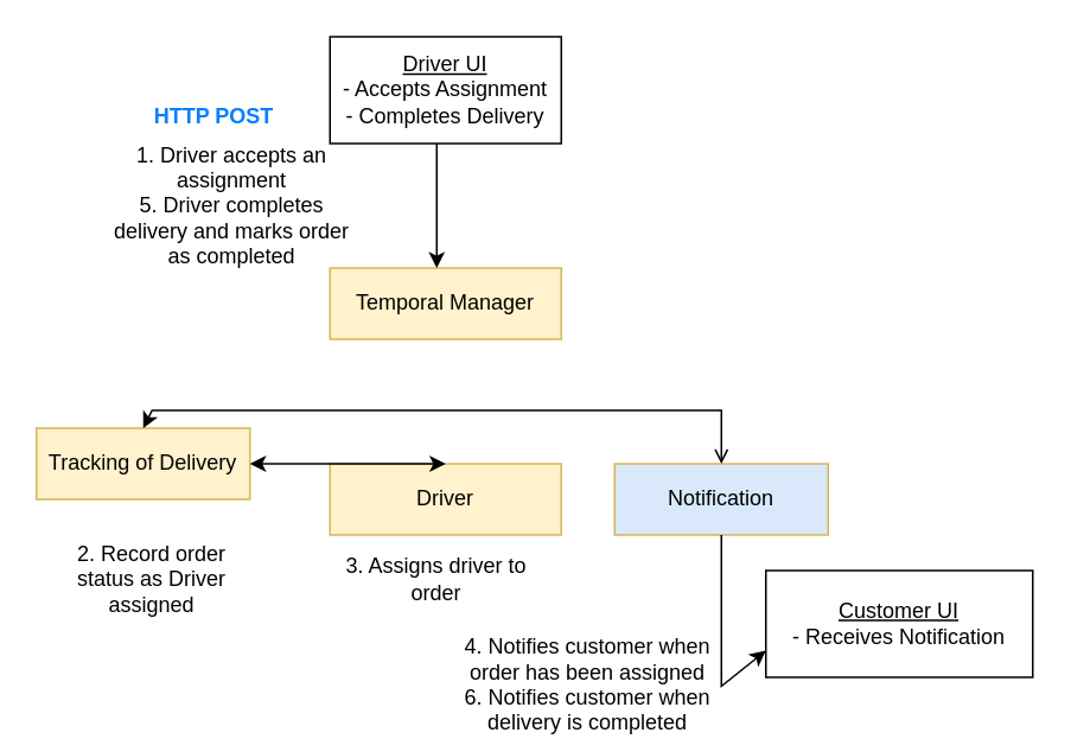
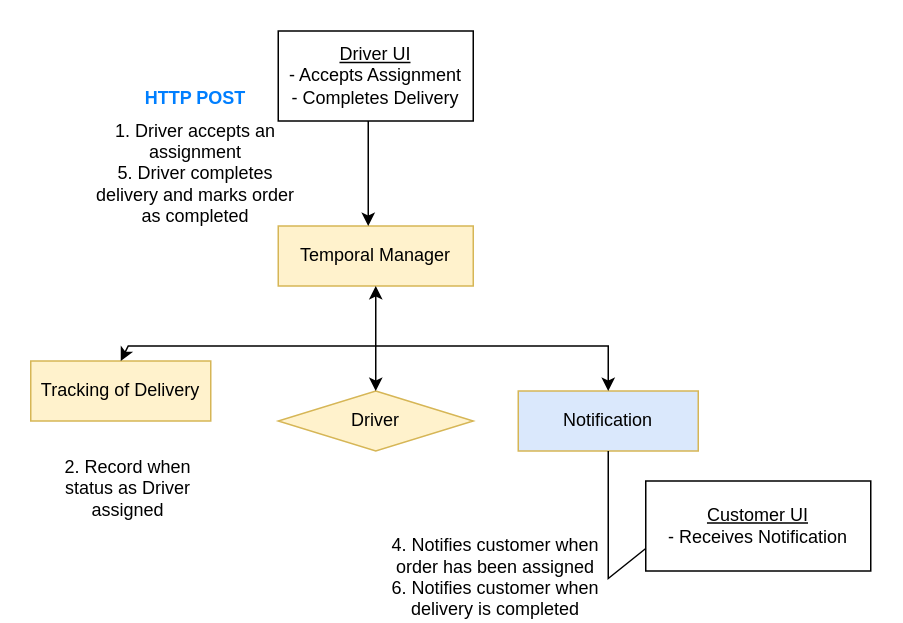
- <mxCell id="6" value="&lt;b&gt;HTTP POST&lt;/b&gt;" style="text;html=1;align=center;verticalAlign=middle;whiteSpace=wrap;rounded=0;fontColor=#007FFF;" vertex="1" parent="1"><mxGeometry x="80" y="50" width="80" height="30" as="geometry" /></mxCell>
+ <mxCell id="6" value="&lt;b&gt;HTTP POST&lt;/b&gt;" style="text;html=1;align=center;verticalAlign=middle;whiteSpace=wrap;rounded=0;fontColor=#007FFF;" vertex="1" parent="1"><mxGeometry x="90" y="50" width="80" height="30" as="geometry" /></mxCell>
- <mxCell id="10" value="" style="endArrow=open;startArrow=classic;html=1;rounded=0;exitX=0.5;exitY=0;exitDx=0;exitDy=0;entryX=0.5;entryY=0;entryDx=0;entryDy=0;" edge="1" parent="1" source="7" target="9"><mxGeometry width="50" height="50" relative="1" as="geometry"><mxPoint x="225" y="270" as="sourcePoint" /><mxPoint x="275" y="220" as="targetPoint" /><Array as="points"><mxPoint x="85" y="230" /><mxPoint x="225" y="230" /><mxPoint x="405" y="230" /></Array></mxGeometry></mxCell>
+ <mxCell id="10" value="" style="endArrow=classic;startArrow=classic;html=1;rounded=0;exitX=0.5;exitY=0;exitDx=0;exitDy=0;entryX=0.5;entryY=0;entryDx=0;entryDy=0;" edge="1" parent="1" source="7" target="9"><mxGeometry width="50" height="50" relative="1" as="geometry"><mxPoint x="225" y="270" as="sourcePoint" /><mxPoint x="275" y="220" as="targetPoint" /><Array as="points"><mxPoint x="85" y="230" /><mxPoint x="225" y="230" /><mxPoint x="405" y="230" /></Array></mxGeometry></mxCell>
- <mxCell id="12" value="" style="endArrow=classic;startArrow=classic;html=1;rounded=0;exitX=0.5;exitY=0;exitDx=0;exitDy=0;" edge="1" parent="1" source="8" target="7"><mxGeometry width="50" height="50" relative="1" as="geometry"><mxPoint x="225" y="270" as="sourcePoint" /><mxPoint x="275" y="220" as="targetPoint" /></mxGeometry></mxCell>
+ <mxCell id="12" value="" style="endArrow=classic;startArrow=classic;html=1;rounded=0;entryX=0.5;entryY=1;entryDx=0;entryDy=0;exitX=0.5;exitY=0;exitDx=0;exitDy=0;" edge="1" parent="1" source="8" target="3"><mxGeometry width="50" height="50" relative="1" as="geometry"><mxPoint x="225" y="270" as="sourcePoint" /><mxPoint x="275" y="220" as="targetPoint" /></mxGeometry></mxCell>
- <mxCell id="8" value="Driver" style="rounded=0;whiteSpace=wrap;html=1;fillColor=#fff2cc;strokeColor=#d6b656;" vertex="1" parent="1"><mxGeometry x="185" y="260" width="130" height="40" as="geometry" /></mxCell>
+ <mxCell id="8" value="Driver" style="rhombus;whiteSpace=wrap;html=1;fillColor=#fff2cc;strokeColor=#d6b656;" vertex="1" parent="1"><mxGeometry x="185" y="260" width="130" height="40" as="geometry" /></mxCell>
- <mxCell id="13" value="2. Record order status as Driver assigned" style="text;html=1;align=center;verticalAlign=middle;whiteSpace=wrap;rounded=0;" vertex="1" parent="1"><mxGeometry x="30" y="310" width="110" height="30" as="geometry" /></mxCell>
+ <mxCell id="13" value="2. Record when status as Driver assigned" style="text;html=1;align=center;verticalAlign=middle;whiteSpace=wrap;rounded=0;" vertex="1" parent="1"><mxGeometry x="30" y="310" width="110" height="30" as="geometry" /></mxCell>
- <mxCell id="14" value="3. Assigns driver to order" style="text;html=1;align=center;verticalAlign=middle;whiteSpace=wrap;rounded=0;" vertex="1" parent="1"><mxGeometry x="190" y="310" width="110" height="30" as="geometry" /></mxCell>
- <mxCell id="16" value="" style="endArrow=classic;html=1;rounded=0;entryX=0;entryY=0.75;entryDx=0;entryDy=0;exitX=0.5;exitY=1;exitDx=0;exitDy=0;" edge="1" parent="1" source="9" target="11"><mxGeometry width="50" height="50" relative="1" as="geometry"><mxPoint x="225" y="270" as="sourcePoint" /><mxPoint x="275" y="220" as="targetPoint" /><Array as="points"><mxPoint x="405" y="385" /></Array></mxGeometry></mxCell>
+ <mxCell id="16" value="" style="endArrow=none;html=1;rounded=0;entryX=0;entryY=0.75;entryDx=0;entryDy=0;exitX=0.5;exitY=1;exitDx=0;exitDy=0;" edge="1" parent="1" source="9" target="11"><mxGeometry width="50" height="50" relative="1" as="geometry"><mxPoint x="225" y="270" as="sourcePoint" /><mxPoint x="275" y="220" as="targetPoint" /><Array as="points"><mxPoint x="405" y="385" /></Array></mxGeometry></mxCell>
